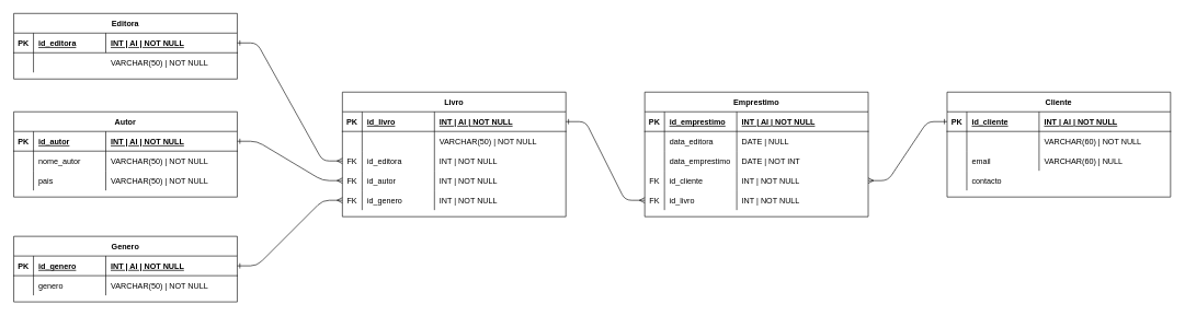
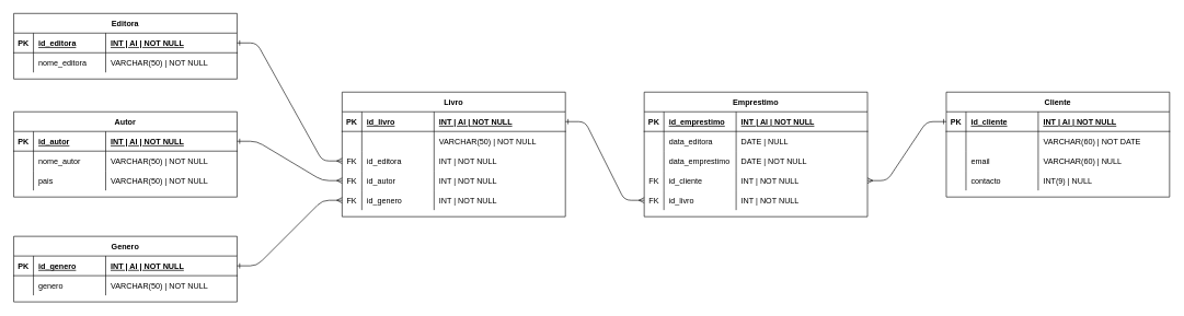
+ <mxCell id="51" value="nome_editora" style="shape=partialRectangle;overflow=hidden;connectable=0;fillColor=none;top=0;left=0;bottom=0;right=0;align=left;spacingLeft=6;" parent="49" vertex="1"><mxGeometry x="30" width="110" height="30" as="geometry"><mxRectangle width="110" height="30" as="alternateBounds" /></mxGeometry></mxCell>
- <mxCell id="85" value="VARCHAR(60) | NOT NULL" style="shape=partialRectangle;overflow=hidden;connectable=0;fillColor=none;top=0;left=0;bottom=0;right=0;align=left;spacingLeft=6;" parent="83" vertex="1"><mxGeometry x="140" width="200" height="30" as="geometry"><mxRectangle width="200" height="30" as="alternateBounds" /></mxGeometry></mxCell>
+ <mxCell id="85" value="VARCHAR(60) | NOT DATE" style="shape=partialRectangle;overflow=hidden;connectable=0;fillColor=none;top=0;left=0;bottom=0;right=0;align=left;spacingLeft=6;" parent="83" vertex="1"><mxGeometry x="140" width="200" height="30" as="geometry"><mxRectangle width="200" height="30" as="alternateBounds" /></mxGeometry></mxCell>
- <mxCell id="35" value="DATE | NOT INT" style="shape=partialRectangle;overflow=hidden;connectable=0;fillColor=none;top=0;left=0;bottom=0;right=0;align=left;spacingLeft=6;" parent="32" vertex="1"><mxGeometry x="140" width="200" height="30" as="geometry"><mxRectangle width="200" height="30" as="alternateBounds" /></mxGeometry></mxCell>
+ <mxCell id="35" value="DATE | NOT NULL" style="shape=partialRectangle;overflow=hidden;connectable=0;fillColor=none;top=0;left=0;bottom=0;right=0;align=left;spacingLeft=6;" parent="32" vertex="1"><mxGeometry x="140" width="200" height="30" as="geometry"><mxRectangle width="200" height="30" as="alternateBounds" /></mxGeometry></mxCell>
+ <mxCell id="93" value="INT(9) | NULL" style="shape=partialRectangle;overflow=hidden;connectable=0;fillColor=none;top=0;left=0;bottom=0;right=0;align=left;spacingLeft=6;" vertex="1" parent="90"><mxGeometry x="140" width="200" height="30" as="geometry"><mxRectangle width="200" height="30" as="alternateBounds" /></mxGeometry></mxCell>
